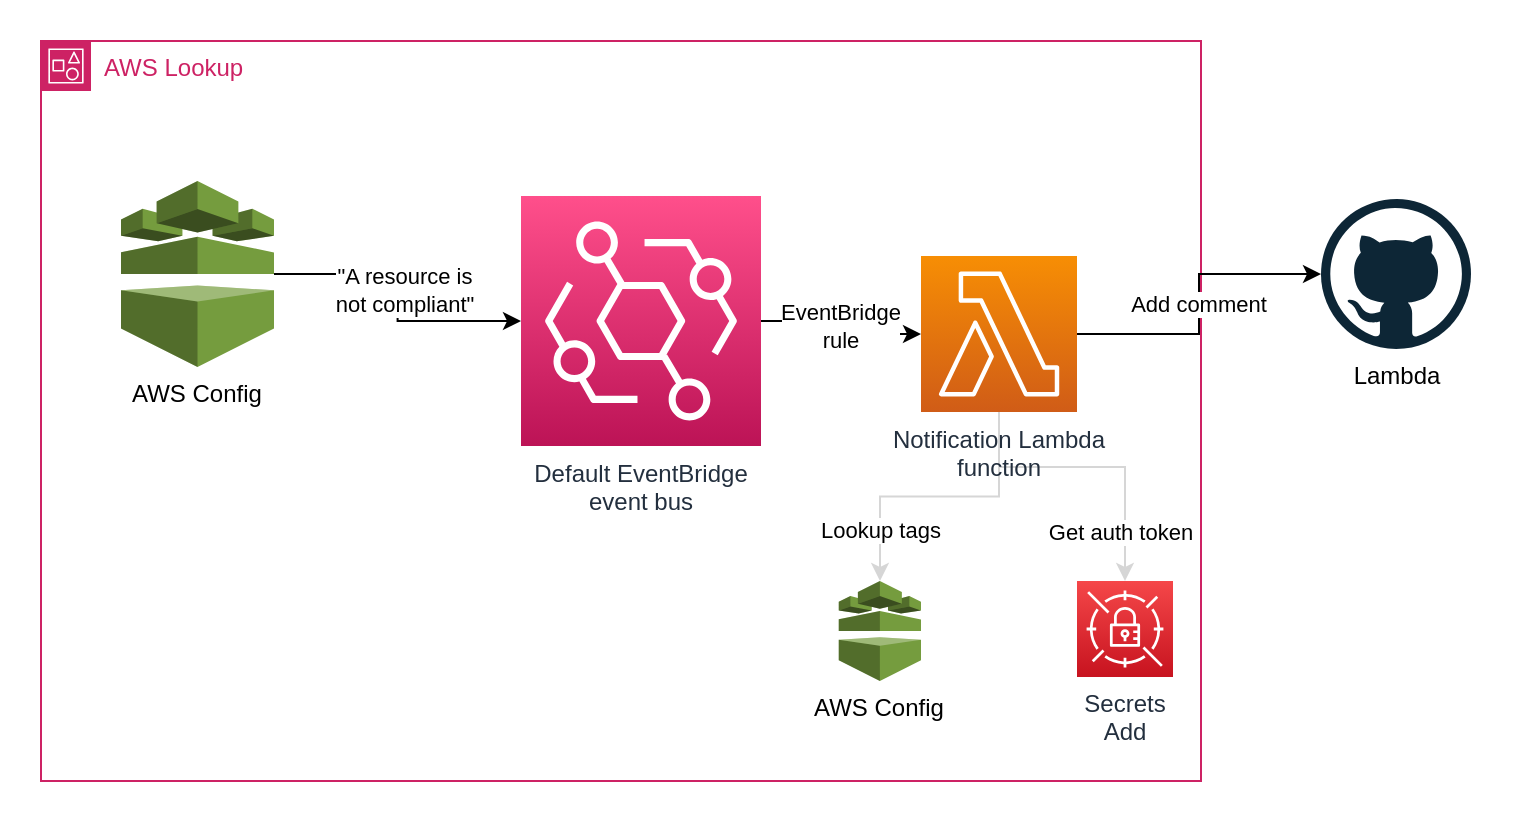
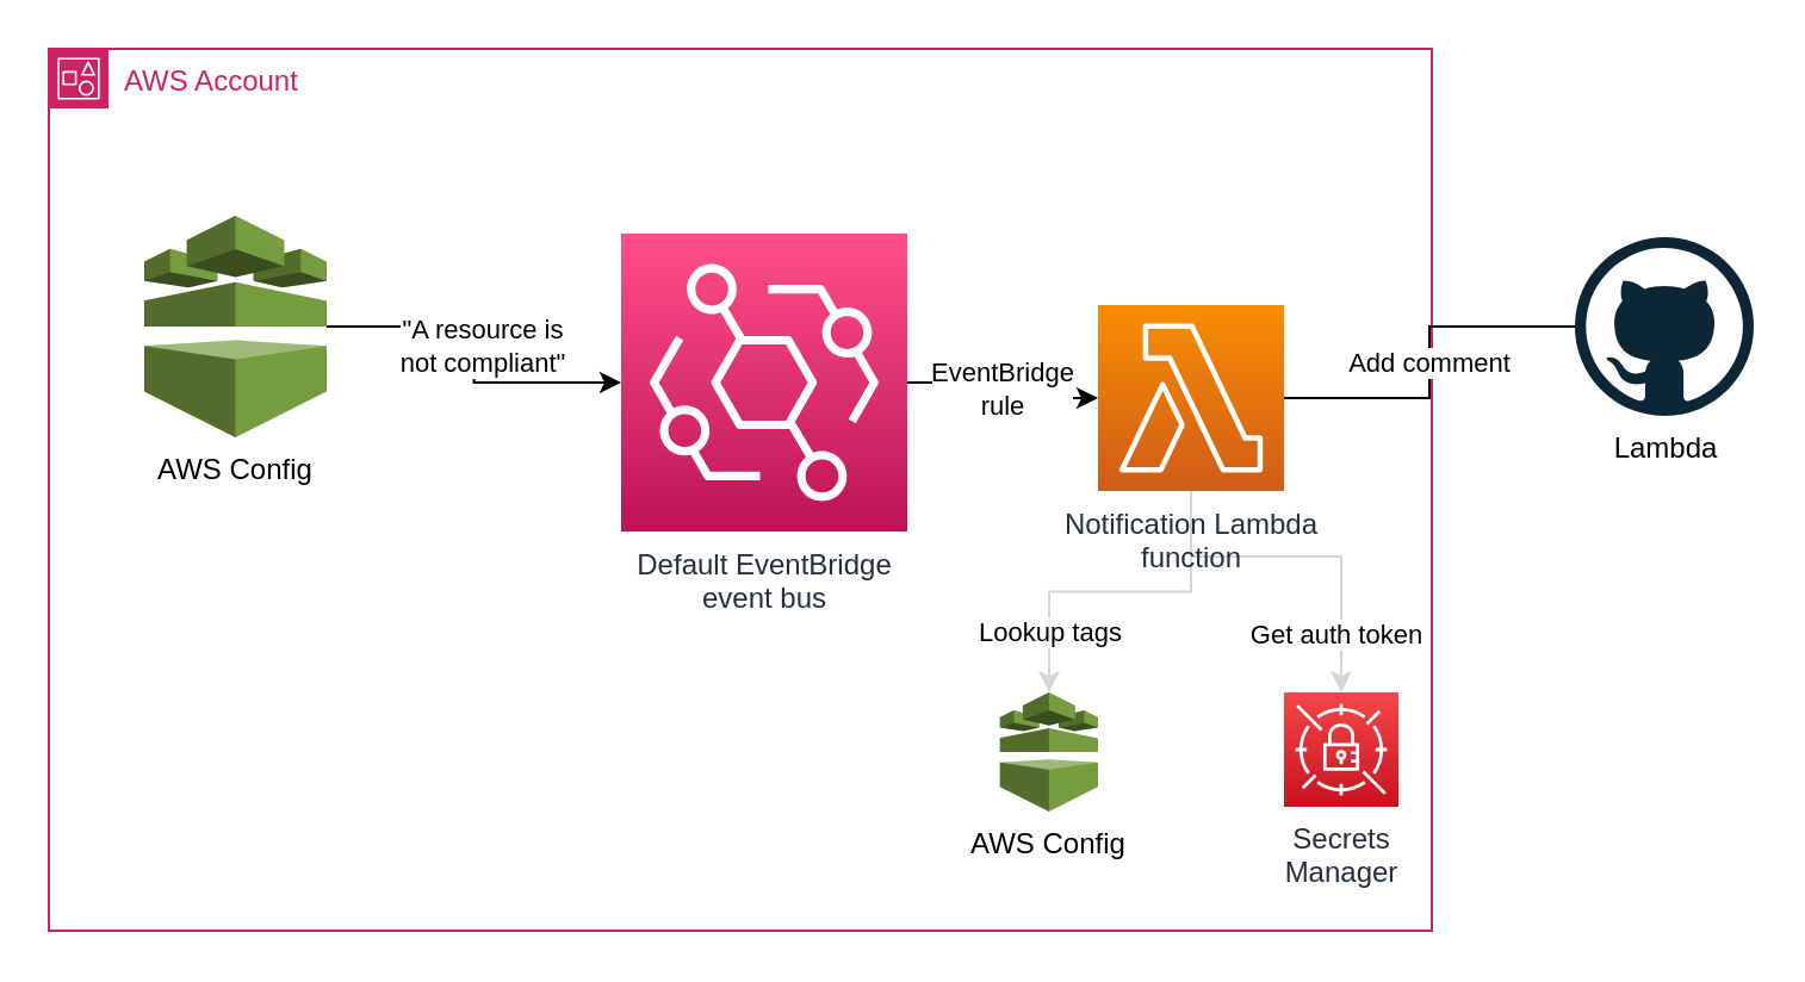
- <mxCell id="2" value="AWS Lookup" style="points=[[0,0],[0.25,0],[0.5,0],[0.75,0],[1,0],[1,0.25],[1,0.5],[1,0.75],[1,1],[0.75,1],[0.5,1],[0.25,1],[0,1],[0,0.75],[0,0.5],[0,0.25]];outlineConnect=0;gradientColor=none;html=1;whiteSpace=wrap;fontSize=12;fontStyle=0;container=1;pointerEvents=0;collapsible=0;recursiveResize=0;shape=mxgraph.aws4.group;grIcon=mxgraph.aws4.group_account;strokeColor=#CD2264;fillColor=none;verticalAlign=top;align=left;spacingLeft=30;fontColor=#CD2264;dashed=0;" vertex="1" parent="1"><mxGeometry x="20" y="20" width="580" height="370" as="geometry" /></mxCell>
+ <mxCell id="2" value="AWS Account" style="points=[[0,0],[0.25,0],[0.5,0],[0.75,0],[1,0],[1,0.25],[1,0.5],[1,0.75],[1,1],[0.75,1],[0.5,1],[0.25,1],[0,1],[0,0.75],[0,0.5],[0,0.25]];outlineConnect=0;gradientColor=none;html=1;whiteSpace=wrap;fontSize=12;fontStyle=0;container=1;pointerEvents=0;collapsible=0;recursiveResize=0;shape=mxgraph.aws4.group;grIcon=mxgraph.aws4.group_account;strokeColor=#CD2264;fillColor=none;verticalAlign=top;align=left;spacingLeft=30;fontColor=#CD2264;dashed=0;" vertex="1" parent="1"><mxGeometry x="20" y="20" width="580" height="370" as="geometry" /></mxCell>
- <mxCell id="9" value="Add comment" style="edgeStyle=orthogonalEdgeStyle;rounded=0;orthogonalLoop=1;jettySize=auto;html=1;" edge="1" parent="2" source="11" target="13"><mxGeometry relative="1" as="geometry" /></mxCell>
+ <mxCell id="9" value="Add comment" style="edgeStyle=orthogonalEdgeStyle;rounded=0;orthogonalLoop=1;jettySize=auto;html=1;endArrow=none;" edge="1" parent="2" source="11" target="13"><mxGeometry relative="1" as="geometry" /></mxCell>
- <mxCell id="14" value="Secrets&lt;br&gt;Add" style="sketch=0;points=[[0,0,0],[0.25,0,0],[0.5,0,0],[0.75,0,0],[1,0,0],[0,1,0],[0.25,1,0],[0.5,1,0],[0.75,1,0],[1,1,0],[0,0.25,0],[0,0.5,0],[0,0.75,0],[1,0.25,0],[1,0.5,0],[1,0.75,0]];outlineConnect=0;fontColor=#232F3E;gradientColor=#F54749;gradientDirection=north;fillColor=#C7131F;strokeColor=#ffffff;dashed=0;verticalLabelPosition=bottom;verticalAlign=top;align=center;html=1;fontSize=12;fontStyle=0;aspect=fixed;shape=mxgraph.aws4.resourceIcon;resIcon=mxgraph.aws4.secrets_manager;" vertex="1" parent="2"><mxGeometry x="518" y="270" width="48" height="48" as="geometry" /></mxCell>
+ <mxCell id="14" value="Secrets&lt;br&gt;Manager" style="sketch=0;points=[[0,0,0],[0.25,0,0],[0.5,0,0],[0.75,0,0],[1,0,0],[0,1,0],[0.25,1,0],[0.5,1,0],[0.75,1,0],[1,1,0],[0,0.25,0],[0,0.5,0],[0,0.75,0],[1,0.25,0],[1,0.5,0],[1,0.75,0]];outlineConnect=0;fontColor=#232F3E;gradientColor=#F54749;gradientDirection=north;fillColor=#C7131F;strokeColor=#ffffff;dashed=0;verticalLabelPosition=bottom;verticalAlign=top;align=center;html=1;fontSize=12;fontStyle=0;aspect=fixed;shape=mxgraph.aws4.resourceIcon;resIcon=mxgraph.aws4.secrets_manager;" vertex="1" parent="2"><mxGeometry x="518" y="270" width="48" height="48" as="geometry" /></mxCell>
